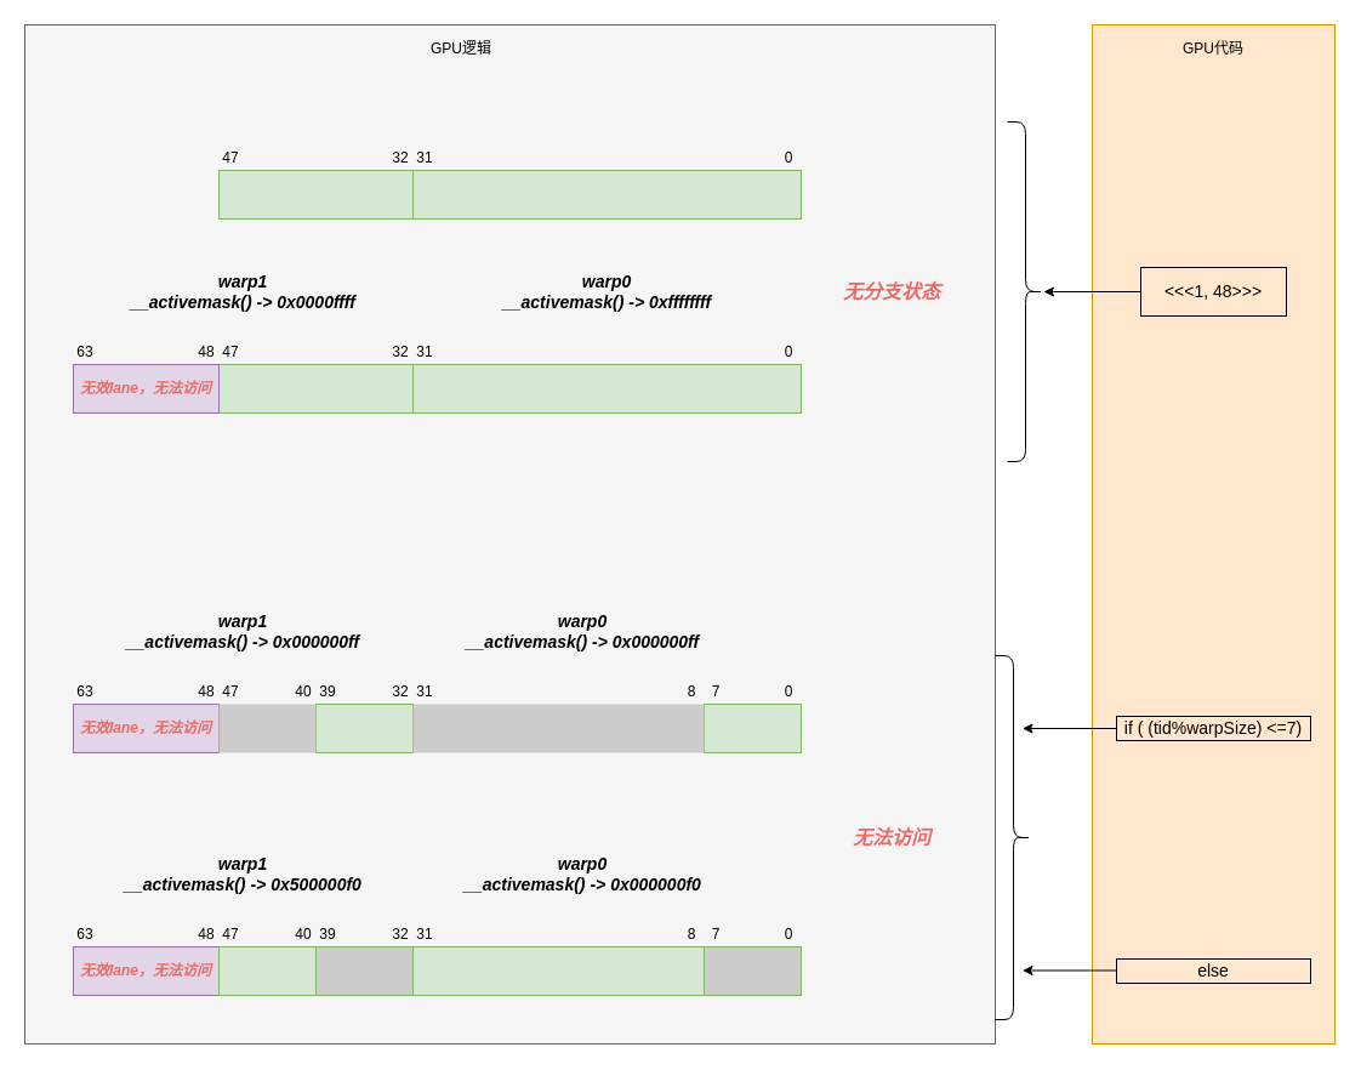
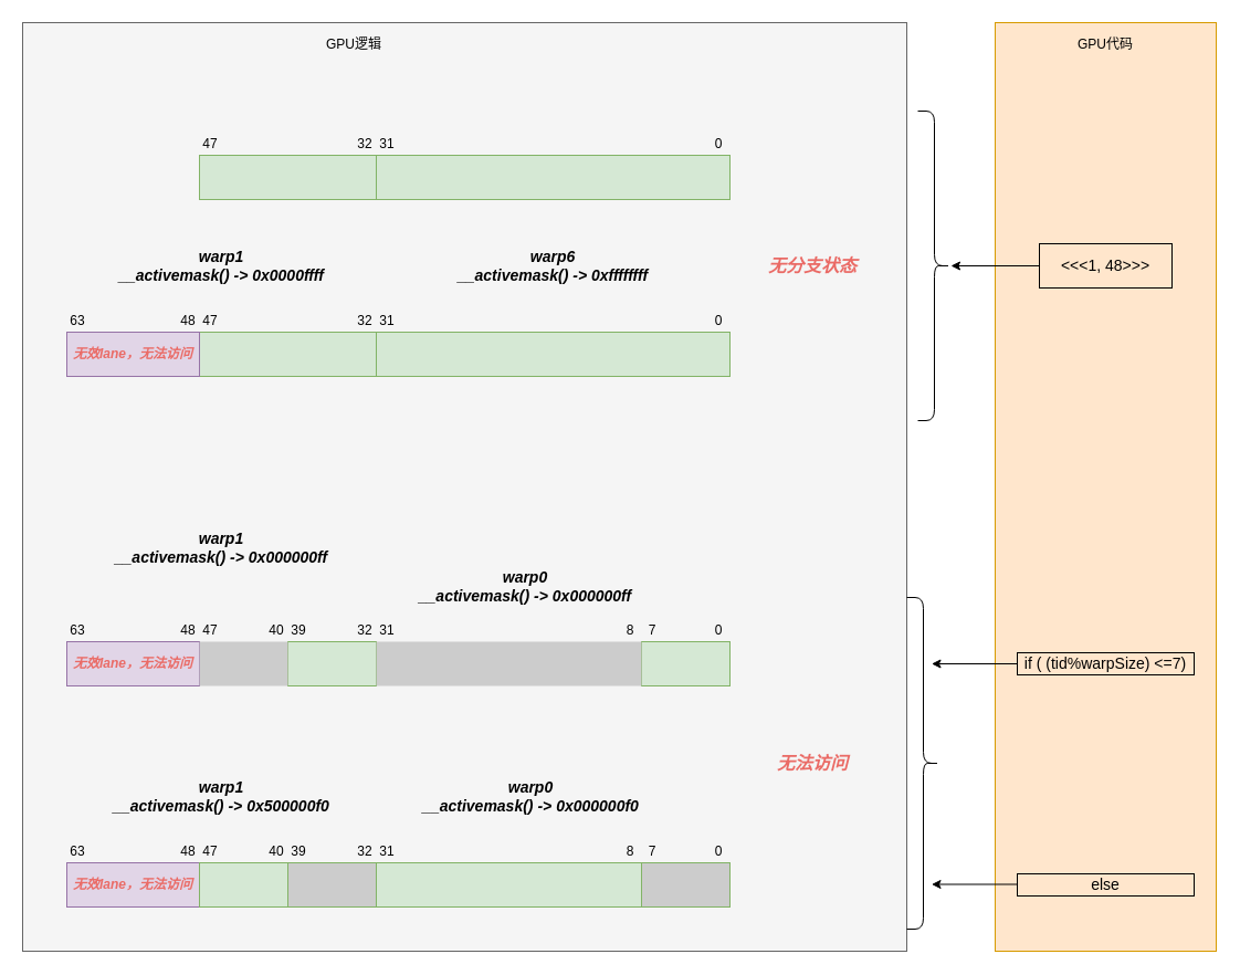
- <mxCell id="58" value="GPU逻辑" style="text;html=1;strokeColor=none;fillColor=none;align=center;verticalAlign=middle;whiteSpace=wrap;rounded=0;glass=0;sketch=0;" vertex="1" parent="1"><mxGeometry x="340" y="30" width="80" height="20" as="geometry" /></mxCell>
+ <mxCell id="58" value="GPU逻辑" style="text;html=1;strokeColor=none;fillColor=none;align=center;verticalAlign=middle;whiteSpace=wrap;rounded=0;glass=0;sketch=0;" vertex="1" parent="1"><mxGeometry x="280" y="30" width="80" height="20" as="geometry" /></mxCell>
- <mxCell id="21" value="&lt;font style=&quot;font-size: 14px&quot;&gt;&lt;i&gt;&lt;b&gt;warp0&lt;br&gt;__activemask() -&amp;gt; 0xffffffff&lt;br&gt;&lt;/b&gt;&lt;/i&gt;&lt;/font&gt;" style="text;html=1;strokeColor=none;fillColor=none;align=center;verticalAlign=middle;whiteSpace=wrap;rounded=0;" vertex="1" parent="1"><mxGeometry x="380" y="220" width="240" height="40" as="geometry" /></mxCell>
+ <mxCell id="21" value="&lt;font style=&quot;font-size: 14px&quot;&gt;&lt;i&gt;&lt;b&gt;warp6&lt;br&gt;__activemask() -&amp;gt; 0xffffffff&lt;br&gt;&lt;/b&gt;&lt;/i&gt;&lt;/font&gt;" style="text;html=1;strokeColor=none;fillColor=none;align=center;verticalAlign=middle;whiteSpace=wrap;rounded=0;" vertex="1" parent="1"><mxGeometry x="380" y="220" width="240" height="40" as="geometry" /></mxCell>
- <mxCell id="54" value="&lt;font style=&quot;font-size: 14px&quot;&gt;&lt;i&gt;&lt;b&gt;warp1&lt;br&gt;__activemask() -&amp;gt; 0x000000ff&lt;br&gt;&lt;/b&gt;&lt;/i&gt;&lt;/font&gt;" style="text;html=1;strokeColor=none;fillColor=none;align=center;verticalAlign=middle;whiteSpace=wrap;rounded=0;" vertex="1" parent="1"><mxGeometry x="100" y="500" width="200" height="40" as="geometry" /></mxCell>
+ <mxCell id="54" value="&lt;font style=&quot;font-size: 14px&quot;&gt;&lt;i&gt;&lt;b&gt;warp1&lt;br&gt;__activemask() -&amp;gt; 0x000000ff&lt;br&gt;&lt;/b&gt;&lt;/i&gt;&lt;/font&gt;" style="text;html=1;strokeColor=none;fillColor=none;align=center;verticalAlign=middle;whiteSpace=wrap;rounded=0;" vertex="1" parent="1"><mxGeometry x="100" y="475" width="200" height="40" as="geometry" /></mxCell>
- <mxCell id="55" value="&lt;font style=&quot;font-size: 14px&quot;&gt;&lt;i&gt;&lt;b&gt;warp0&lt;br&gt;__activemask() -&amp;gt; 0x000000ff&lt;br&gt;&lt;/b&gt;&lt;/i&gt;&lt;/font&gt;" style="text;html=1;strokeColor=none;fillColor=none;align=center;verticalAlign=middle;whiteSpace=wrap;rounded=0;" vertex="1" parent="1"><mxGeometry x="380" y="500" width="200" height="40" as="geometry" /></mxCell>
+ <mxCell id="55" value="&lt;font style=&quot;font-size: 14px&quot;&gt;&lt;i&gt;&lt;b&gt;warp0&lt;br&gt;__activemask() -&amp;gt; 0x000000ff&lt;br&gt;&lt;/b&gt;&lt;/i&gt;&lt;/font&gt;" style="text;html=1;strokeColor=none;fillColor=none;align=center;verticalAlign=middle;whiteSpace=wrap;rounded=0;" vertex="1" parent="1"><mxGeometry x="375" y="510" width="200" height="40" as="geometry" /></mxCell>
